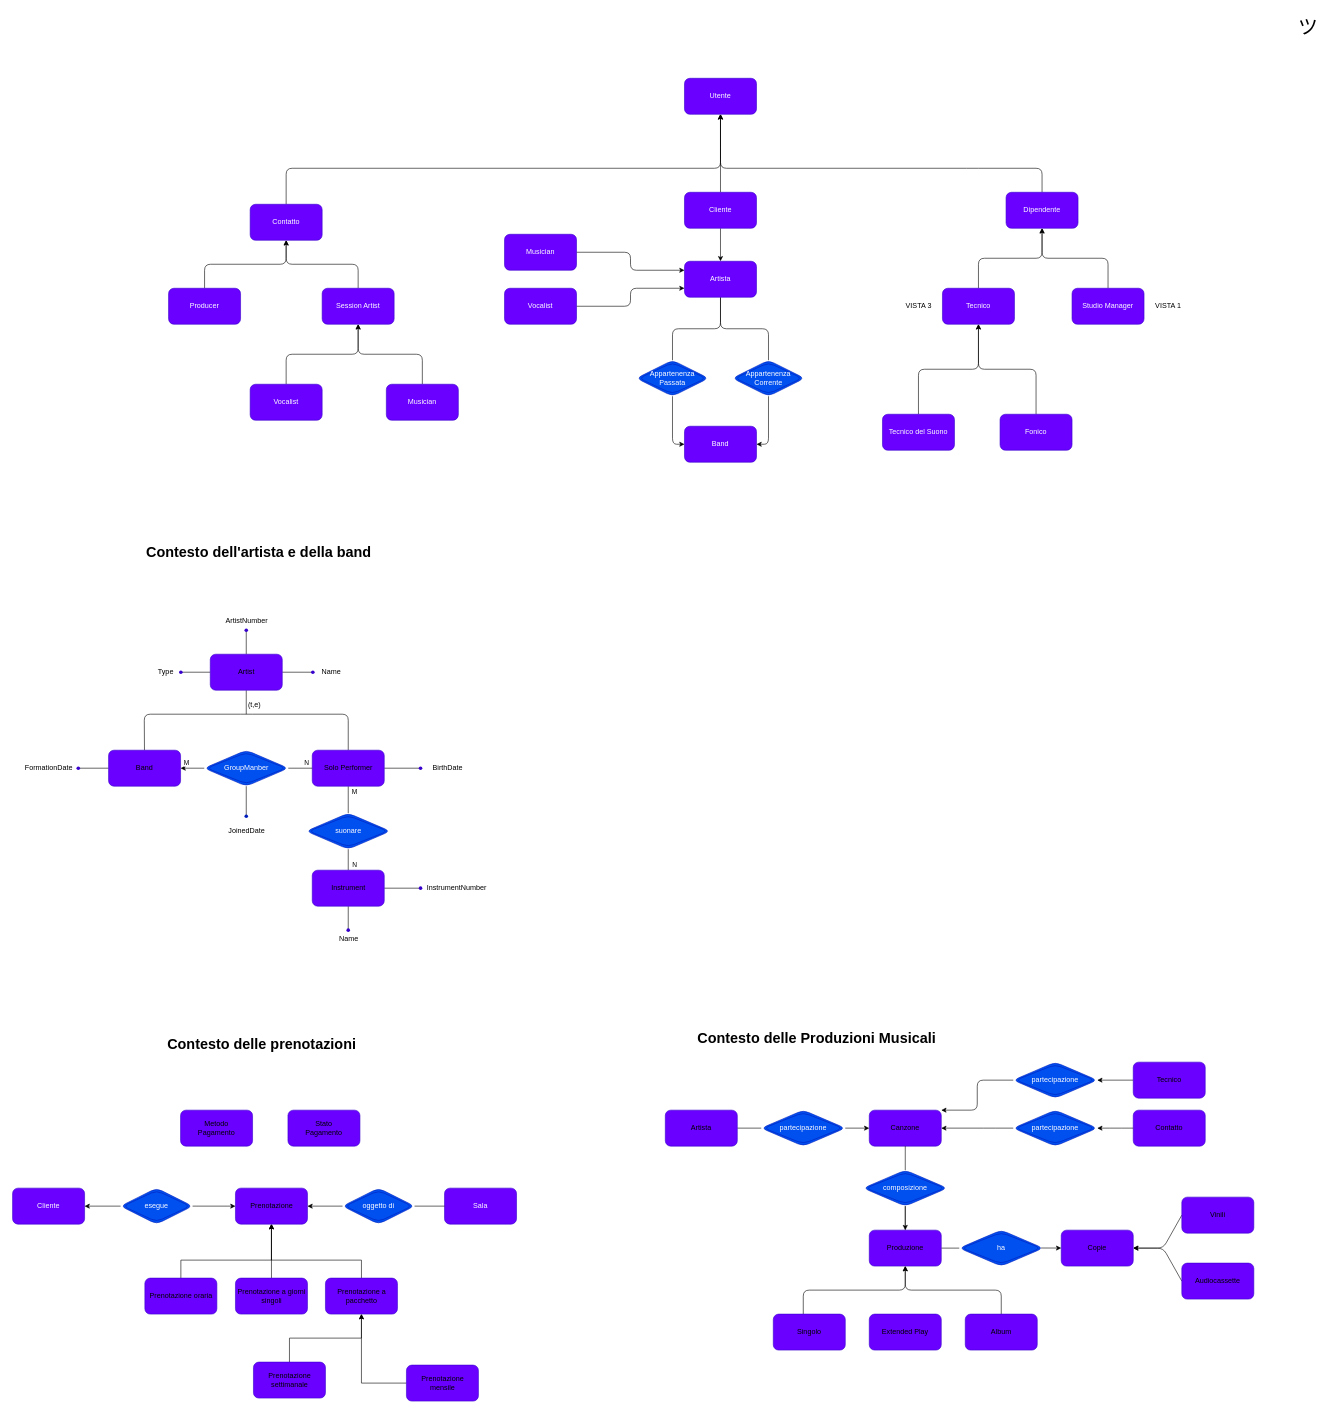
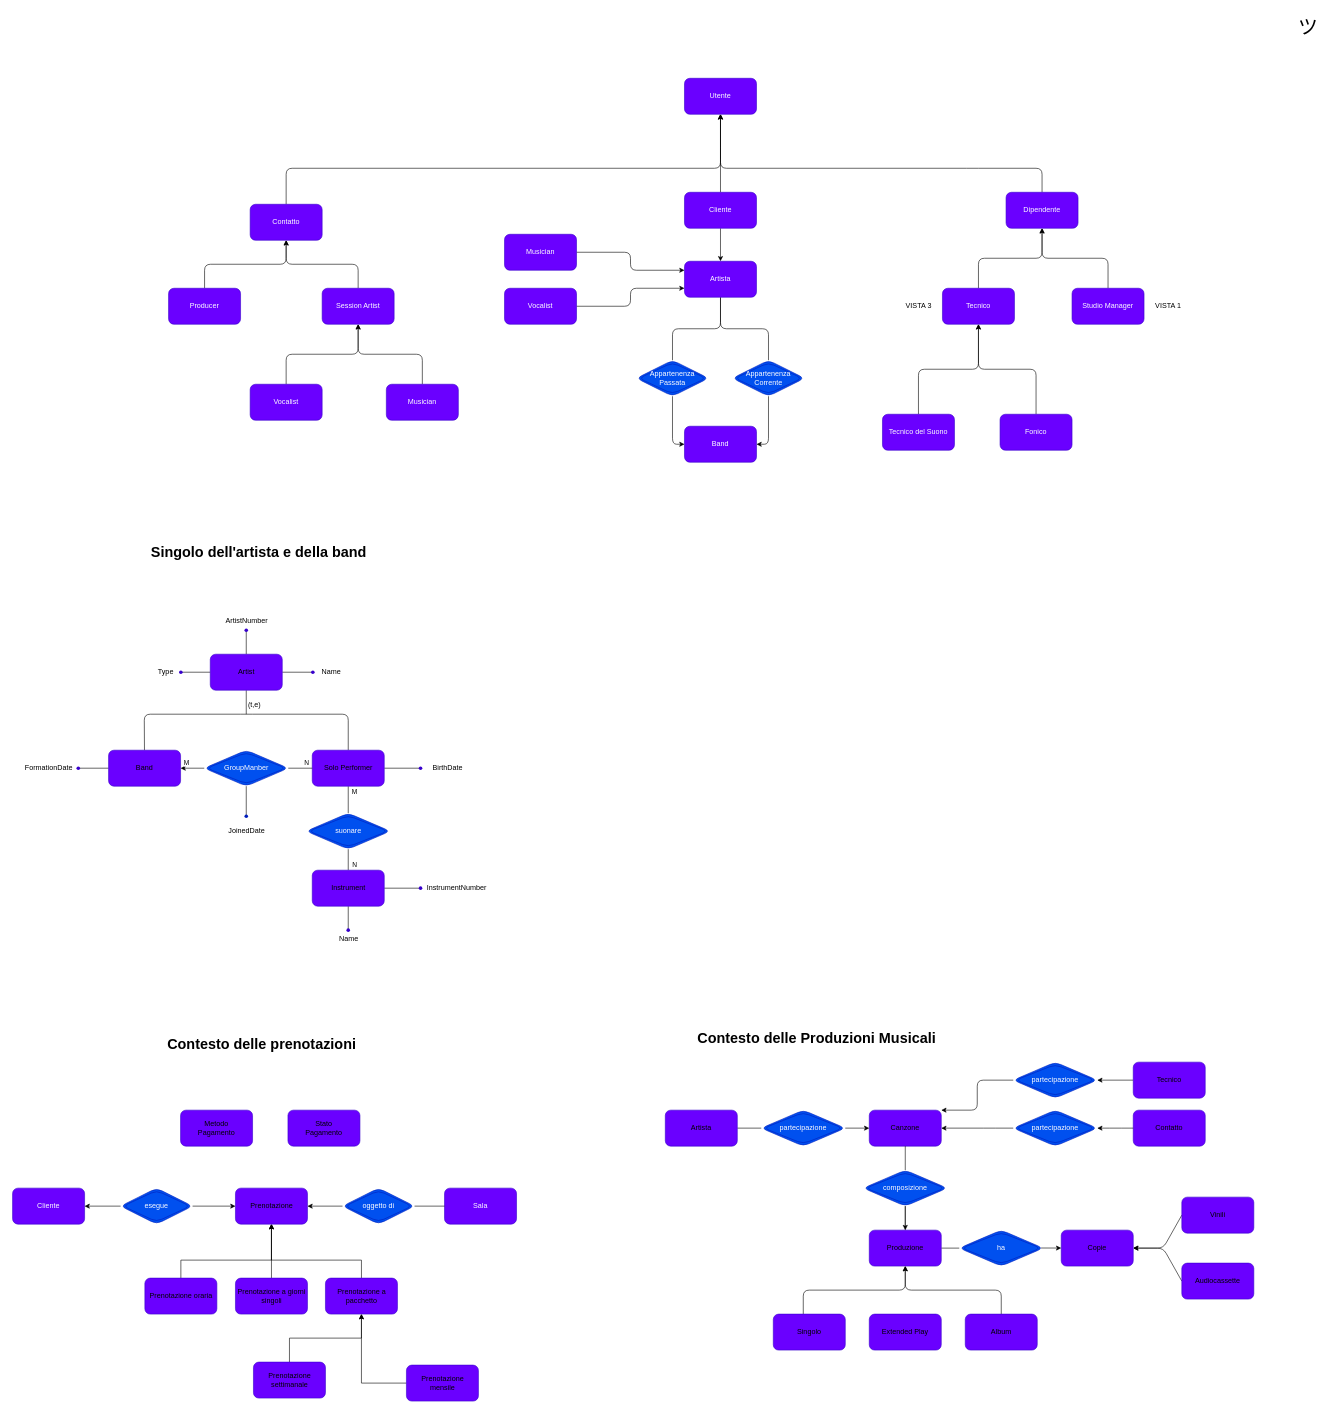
- <mxCell id="128" value="Contesto dell'artista e della band" style="text;strokeColor=none;fillColor=none;html=1;fontSize=24;fontStyle=1;verticalAlign=middle;align=center;" parent="1" vertex="1"><mxGeometry x="221.75" y="900" width="415.5" height="40" as="geometry" /></mxCell>
+ <mxCell id="128" value="Singolo dell'artista e della band" style="text;strokeColor=none;fillColor=none;html=1;fontSize=24;fontStyle=1;verticalAlign=middle;align=center;" parent="1" vertex="1"><mxGeometry x="221.75" y="900" width="415.5" height="40" as="geometry" /></mxCell>
